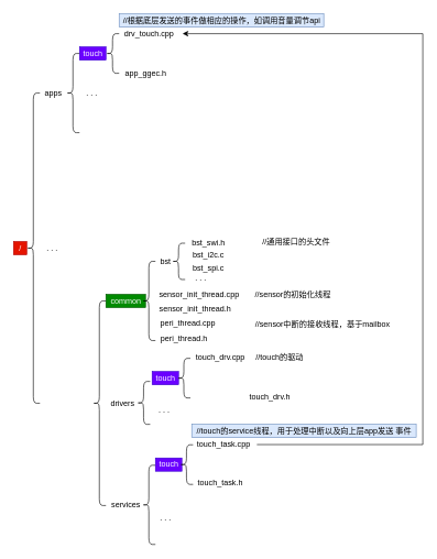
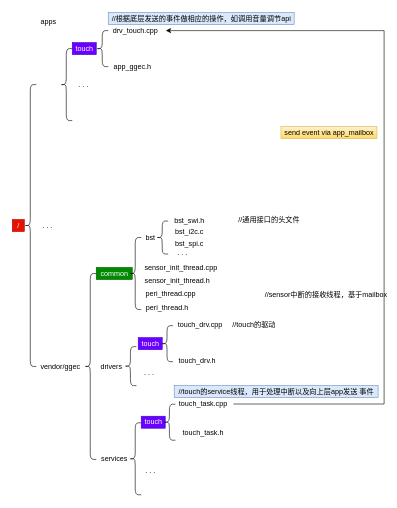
- <mxCell id="3" value="apps" style="text;html=1;align=center;verticalAlign=middle;resizable=0;points=[];autosize=1;strokeColor=none;fillColor=none;" parent="1" vertex="1"><mxGeometry x="60" y="130" width="40" height="20" as="geometry" /></mxCell>
+ <mxCell id="3" value="apps" style="text;html=1;align=center;verticalAlign=middle;resizable=0;points=[];autosize=1;strokeColor=none;fillColor=none;" parent="1" vertex="1"><mxGeometry x="60" y="25" width="40" height="20" as="geometry" /></mxCell>
+ <mxCell id="40" value="send event via app_mailbox" style="text;html=1;align=center;verticalAlign=middle;resizable=0;points=[];autosize=1;strokeColor=#d6b656;fillColor=#fff2cc;gradientColor=#ffd966;" parent="1" vertex="1"><mxGeometry x="468" y="210" width="160" height="20" as="geometry" /></mxCell>
- <mxCell id="42" value="//sensor的初始化线程" style="text;html=1;align=center;verticalAlign=middle;resizable=0;points=[];autosize=1;strokeColor=none;fillColor=none;" parent="1" vertex="1"><mxGeometry x="378" y="435" width="130" height="20" as="geometry" /></mxCell>
- <mxCell id="43" value="//sensor中断的接收线程，基于mailbox" style="text;html=1;align=center;verticalAlign=middle;resizable=0;points=[];autosize=1;strokeColor=none;fillColor=none;" parent="1" vertex="1"><mxGeometry x="378" y="481" width="220" height="20" as="geometry" /></mxCell>
+ <mxCell id="43" value="//sensor中断的接收线程，基于mailbox" style="text;html=1;align=center;verticalAlign=middle;resizable=0;points=[];autosize=1;strokeColor=none;fillColor=none;" parent="1" vertex="1"><mxGeometry x="433" y="481" width="220" height="20" as="geometry" /></mxCell>
- <mxCell id="31" value="touch_drv.h" style="text;html=1;align=center;verticalAlign=middle;resizable=0;points=[];autosize=1;strokeColor=none;fillColor=none;" parent="1" vertex="1"><mxGeometry x="368" y="591" width="80" height="20" as="geometry" /></mxCell>
+ <mxCell id="31" value="touch_drv.h" style="text;html=1;align=center;verticalAlign=middle;resizable=0;points=[];autosize=1;strokeColor=none;fillColor=none;" parent="1" vertex="1"><mxGeometry x="288" y="591" width="80" height="20" as="geometry" /></mxCell>
+ <mxCell id="10" value="vendor/ggec" style="text;html=1;align=center;verticalAlign=middle;resizable=0;points=[];autosize=1;strokeColor=none;fillColor=none;" parent="1" vertex="1"><mxGeometry x="60" y="600" width="80" height="20" as="geometry" /></mxCell>
- <mxCell id="37" value="touch_task.h" style="text;html=1;align=center;verticalAlign=middle;resizable=0;points=[];autosize=1;strokeColor=none;fillColor=none;" parent="1" vertex="1"><mxGeometry x="293" y="721" width="80" height="20" as="geometry" /></mxCell>
+ <mxCell id="37" value="touch_task.h" style="text;html=1;align=center;verticalAlign=middle;resizable=0;points=[];autosize=1;strokeColor=none;fillColor=none;" parent="1" vertex="1"><mxGeometry x="298" y="711" width="80" height="20" as="geometry" /></mxCell>
